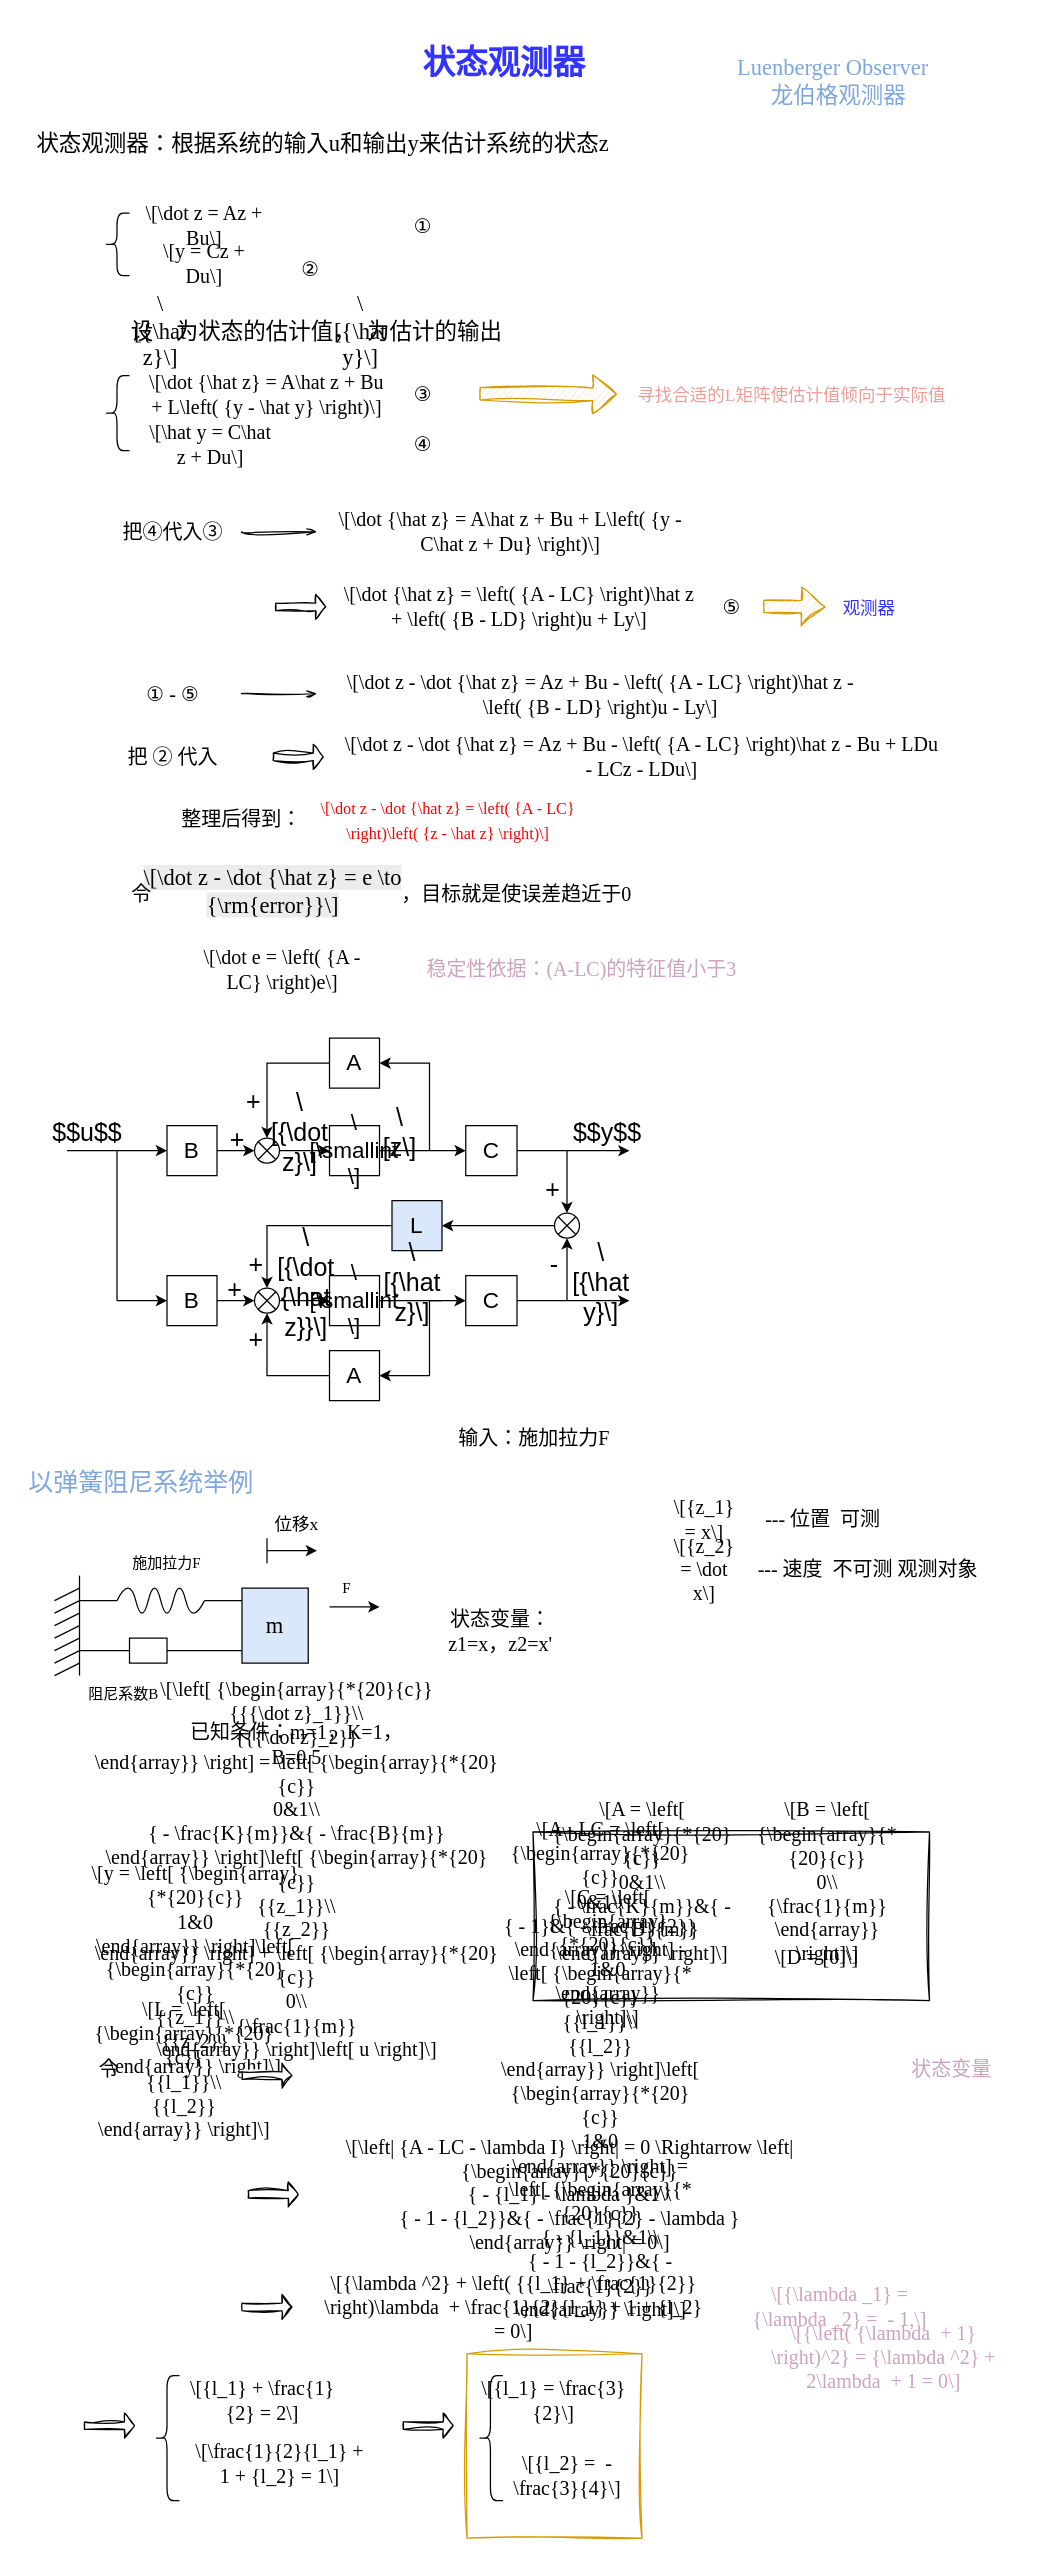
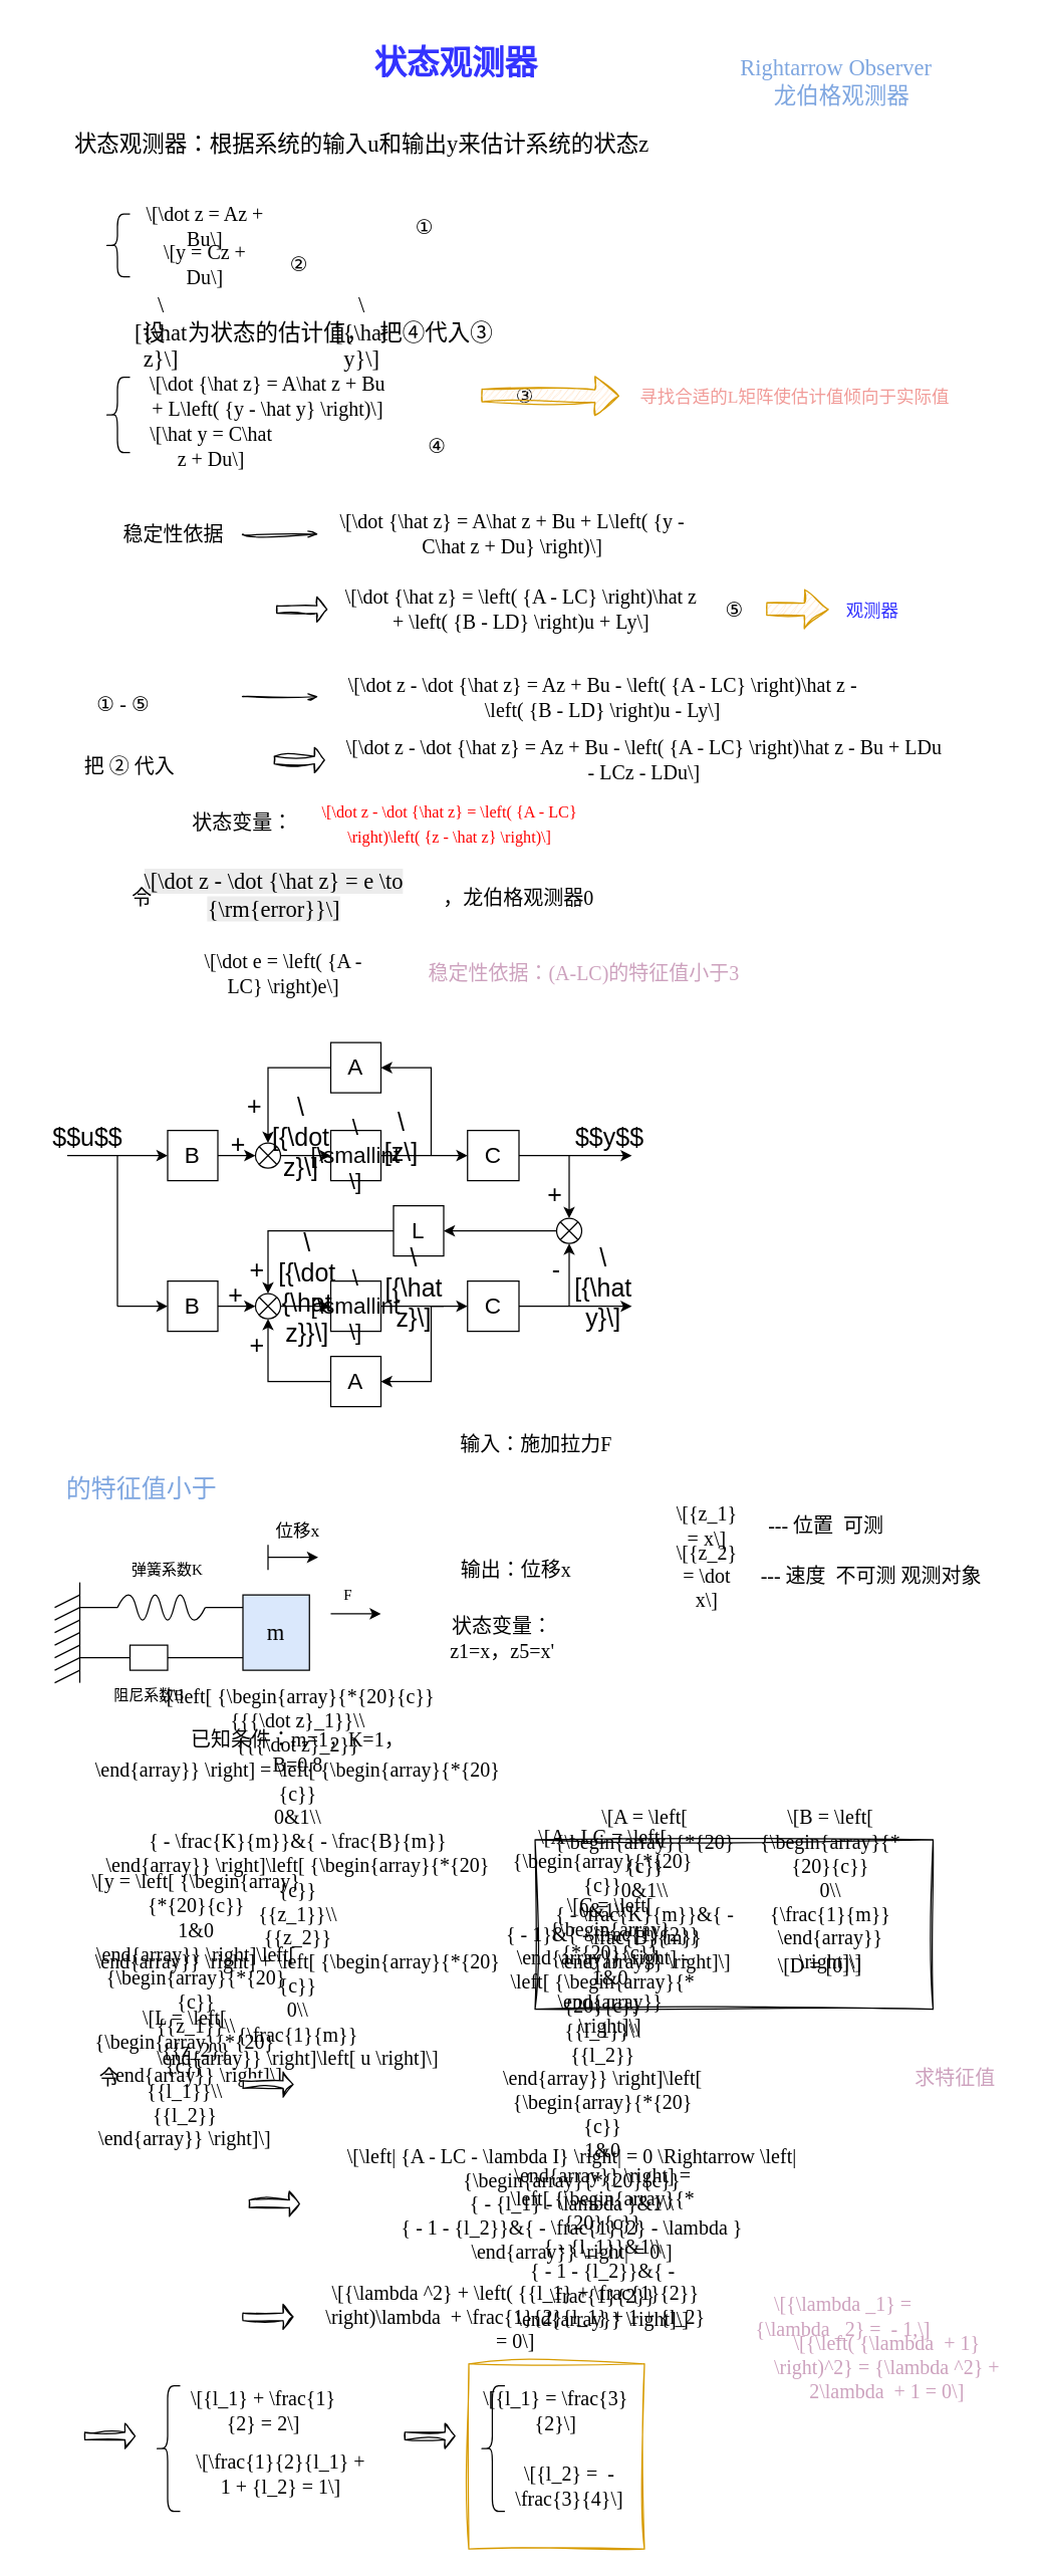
- <mxCell id="4" value="状态观测器" style="text;html=1;align=center;verticalAlign=middle;whiteSpace=wrap;rounded=0;fontSize=26;fontFamily=Comic Sans MS;fontColor=#3333FF;fontStyle=1" parent="1" vertex="1"><mxGeometry x="263" y="20" width="280" height="60" as="geometry" /></mxCell>
+ <mxCell id="4" value="状态观测器" style="text;html=1;align=center;verticalAlign=middle;whiteSpace=wrap;rounded=0;fontSize=26;fontFamily=Comic Sans MS;fontColor=#3333FF;fontStyle=1" parent="1" vertex="1"><mxGeometry x="223" y="20" width="280" height="60" as="geometry" /></mxCell>
- <mxCell id="11" value="Luenberger Observer&amp;nbsp;&amp;nbsp;&lt;div&gt;龙伯格观测器&lt;/div&gt;" style="text;html=1;align=center;verticalAlign=middle;whiteSpace=wrap;rounded=0;fontSize=18;fontFamily=Comic Sans MS;fontColor=#7EA6E0;" vertex="1" parent="1"><mxGeometry x="563" y="40" width="215" height="50" as="geometry" /></mxCell>
+ <mxCell id="11" value="Rightarrow Observer&amp;nbsp;&amp;nbsp;&lt;div&gt;龙伯格观测器&lt;/div&gt;" style="text;html=1;align=center;verticalAlign=middle;whiteSpace=wrap;rounded=0;fontSize=18;fontFamily=Comic Sans MS;fontColor=#7EA6E0;" vertex="1" parent="1"><mxGeometry x="563" y="40" width="215" height="50" as="geometry" /></mxCell>
- <mxCell id="5" value="状态观测器：根据系统的输入u和输出y来估计系统的状态z" style="text;html=1;align=center;verticalAlign=middle;whiteSpace=wrap;rounded=0;fontSize=18;fontFamily=Comic Sans MS;" vertex="1" parent="1"><mxGeometry x="13" y="100" width="490" height="30" as="geometry" /></mxCell>
+ <mxCell id="5" value="状态观测器：根据系统的输入u和输出y来估计系统的状态z" style="text;html=1;align=center;verticalAlign=middle;whiteSpace=wrap;rounded=0;fontSize=18;fontFamily=Comic Sans MS;" vertex="1" parent="1"><mxGeometry x="43" y="100" width="490" height="30" as="geometry" /></mxCell>
- <mxCell id="10" value="②" style="text;html=1;align=center;verticalAlign=middle;whiteSpace=wrap;rounded=0;fontSize=16;fontFamily=Comic Sans MS;" vertex="1" parent="1"><mxGeometry x="233" y="205" width="30" height="20" as="geometry" /></mxCell>
+ <mxCell id="10" value="②" style="text;html=1;align=center;verticalAlign=middle;whiteSpace=wrap;rounded=0;fontSize=16;fontFamily=Comic Sans MS;" vertex="1" parent="1"><mxGeometry x="223" y="200" width="30" height="20" as="geometry" /></mxCell>
- <mxCell id="12" value="设&amp;nbsp; &amp;nbsp; 为状态的估计值，&amp;nbsp; 为估计的输出" style="text;align=center;verticalAlign=middle;rounded=0;fontSize=18;fontFamily=Comic Sans MS;html=1;whiteSpace=wrap;convertToSvg=0;" vertex="1" parent="1"><mxGeometry x="93" y="250" width="320" height="30" as="geometry" /></mxCell>
+ <mxCell id="12" value="设&amp;nbsp; &amp;nbsp; 为状态的估计值，&amp;nbsp; 把④代入③" style="text;align=center;verticalAlign=middle;rounded=0;fontSize=18;fontFamily=Comic Sans MS;html=1;whiteSpace=wrap;convertToSvg=0;" vertex="1" parent="1"><mxGeometry x="93" y="250" width="320" height="30" as="geometry" /></mxCell>
- <mxCell id="18" value="③" style="text;html=1;align=center;verticalAlign=middle;whiteSpace=wrap;rounded=0;fontSize=16;fontFamily=Comic Sans MS;" vertex="1" parent="1"><mxGeometry x="323" y="300" width="30" height="30" as="geometry" /></mxCell>
+ <mxCell id="18" value="③" style="text;html=1;align=center;verticalAlign=middle;whiteSpace=wrap;rounded=0;fontSize=16;fontFamily=Comic Sans MS;" vertex="1" parent="1"><mxGeometry x="403" y="300" width="30" height="30" as="geometry" /></mxCell>
- <mxCell id="24" value="④" style="text;html=1;align=center;verticalAlign=middle;whiteSpace=wrap;rounded=0;fontSize=16;fontFamily=Comic Sans MS;" vertex="1" parent="1"><mxGeometry x="323" y="340" width="30" height="30" as="geometry" /></mxCell>
+ <mxCell id="24" value="④" style="text;html=1;align=center;verticalAlign=middle;whiteSpace=wrap;rounded=0;fontSize=16;fontFamily=Comic Sans MS;" vertex="1" parent="1"><mxGeometry x="333" y="340" width="30" height="30" as="geometry" /></mxCell>
- <mxCell id="19" value="把④代入③" style="text;html=1;align=center;verticalAlign=middle;whiteSpace=wrap;rounded=0;fontSize=16;fontFamily=Comic Sans MS;" vertex="1" parent="1"><mxGeometry x="83" y="410" width="110" height="30" as="geometry" /></mxCell>
+ <mxCell id="19" value="稳定性依据" style="text;html=1;align=center;verticalAlign=middle;whiteSpace=wrap;rounded=0;fontSize=16;fontFamily=Comic Sans MS;" vertex="1" parent="1"><mxGeometry x="83" y="410" width="110" height="30" as="geometry" /></mxCell>
- <mxCell id="30" value="① - ⑤" style="text;html=1;align=center;verticalAlign=middle;whiteSpace=wrap;rounded=0;fontSize=16;fontFamily=Comic Sans MS;" vertex="1" parent="1"><mxGeometry x="103" y="540" width="70" height="30" as="geometry" /></mxCell>
+ <mxCell id="30" value="① - ⑤" style="text;html=1;align=center;verticalAlign=middle;whiteSpace=wrap;rounded=0;fontSize=16;fontFamily=Comic Sans MS;" vertex="1" parent="1"><mxGeometry x="63" y="545" width="70" height="30" as="geometry" /></mxCell>
- <mxCell id="33" value="把 ② 代入" style="text;html=1;align=center;verticalAlign=middle;whiteSpace=wrap;rounded=0;fontSize=16;fontFamily=Comic Sans MS;" vertex="1" parent="1"><mxGeometry x="93" y="590" width="90" height="30" as="geometry" /></mxCell>
+ <mxCell id="33" value="把 ② 代入" style="text;html=1;align=center;verticalAlign=middle;whiteSpace=wrap;rounded=0;fontSize=16;fontFamily=Comic Sans MS;" vertex="1" parent="1"><mxGeometry x="58" y="595" width="90" height="30" as="geometry" /></mxCell>
- <mxCell id="36" value="整理后得到：" style="text;html=1;align=center;verticalAlign=middle;whiteSpace=wrap;rounded=0;fontSize=16;fontFamily=Comic Sans MS;" vertex="1" parent="1"><mxGeometry x="133" y="640" width="120" height="30" as="geometry" /></mxCell>
+ <mxCell id="36" value="状态变量：" style="text;html=1;align=center;verticalAlign=middle;whiteSpace=wrap;rounded=0;fontSize=16;fontFamily=Comic Sans MS;" vertex="1" parent="1"><mxGeometry x="133" y="640" width="120" height="30" as="geometry" /></mxCell>
- <mxCell id="40" value="，目标就是使误差趋近于0" style="text;html=1;align=center;verticalAlign=middle;whiteSpace=wrap;rounded=0;fontSize=16;fontFamily=Comic Sans MS;" vertex="1" parent="1"><mxGeometry x="303" y="700" width="220" height="30" as="geometry" /></mxCell>
+ <mxCell id="40" value="，龙伯格观测器0" style="text;html=1;align=center;verticalAlign=middle;whiteSpace=wrap;rounded=0;fontSize=16;fontFamily=Comic Sans MS;" vertex="1" parent="1"><mxGeometry x="303" y="700" width="220" height="30" as="geometry" /></mxCell>
- <mxCell id="135" value="L" style="rounded=0;whiteSpace=wrap;html=1;fontSize=18;fillColor=#dae8fc;" vertex="1" parent="1"><mxGeometry x="313" y="960" width="40" height="40" as="geometry" /></mxCell>
+ <mxCell id="135" value="L" style="rounded=0;whiteSpace=wrap;html=1;fontSize=18;" vertex="1" parent="1"><mxGeometry x="313" y="960" width="40" height="40" as="geometry" /></mxCell>
- <mxCell id="44" value="以弹簧阻尼系统举例" style="text;html=1;align=center;verticalAlign=middle;whiteSpace=wrap;rounded=0;fontSize=20;fontFamily=Comic Sans MS;fontColor=#7EA6E0;" vertex="1" parent="1"><mxGeometry x="20.5" y="1160" width="182.5" height="50" as="geometry" /></mxCell>
+ <mxCell id="44" value="的特征值小于" style="text;html=1;align=center;verticalAlign=middle;whiteSpace=wrap;rounded=0;fontSize=20;fontFamily=Comic Sans MS;fontColor=#7EA6E0;" vertex="1" parent="1"><mxGeometry x="20.5" y="1160" width="182.5" height="50" as="geometry" /></mxCell>
- <mxCell id="54" value="施加拉力F" style="text;html=1;align=center;verticalAlign=middle;whiteSpace=wrap;rounded=0;fontFamily=Comic Sans MS;" vertex="1" parent="1"><mxGeometry x="103" y="1240" width="60" height="20" as="geometry" /></mxCell>
+ <mxCell id="54" value="弹簧系数K" style="text;html=1;align=center;verticalAlign=middle;whiteSpace=wrap;rounded=0;fontFamily=Comic Sans MS;" vertex="1" parent="1"><mxGeometry x="103" y="1240" width="60" height="20" as="geometry" /></mxCell>
+ <mxCell id="68" value="输出：位移x" style="text;html=1;align=center;verticalAlign=middle;whiteSpace=wrap;rounded=0;fontSize=16;fontFamily=Comic Sans MS;" vertex="1" parent="1"><mxGeometry x="353" y="1235" width="116" height="30" as="geometry" /></mxCell>
- <mxCell id="69" value="状态变量：z1=x，z2=x'" style="text;html=1;align=center;verticalAlign=middle;whiteSpace=wrap;rounded=0;fontSize=16;fontFamily=Comic Sans MS;" vertex="1" parent="1"><mxGeometry x="337" y="1280" width="126" height="50" as="geometry" /></mxCell>
+ <mxCell id="69" value="状态变量：z1=x，z5=x'" style="text;html=1;align=center;verticalAlign=middle;whiteSpace=wrap;rounded=0;fontSize=16;fontFamily=Comic Sans MS;" vertex="1" parent="1"><mxGeometry x="337" y="1280" width="126" height="50" as="geometry" /></mxCell>
- <mxCell id="55" value="阻尼系数B" style="text;html=1;align=center;verticalAlign=middle;whiteSpace=wrap;rounded=0;fontFamily=Comic Sans MS;" vertex="1" parent="1"><mxGeometry x="65.5" y="1345" width="65" height="20" as="geometry" /></mxCell>
+ <mxCell id="55" value="阻尼系数B" style="text;html=1;align=center;verticalAlign=middle;whiteSpace=wrap;rounded=0;fontFamily=Comic Sans MS;" vertex="1" parent="1"><mxGeometry x="85.5" y="1340" width="65" height="20" as="geometry" /></mxCell>
- <mxCell id="74" value="已知条件：m=1，K=1，B=0.5" style="text;html=1;align=center;verticalAlign=middle;whiteSpace=wrap;rounded=0;fontSize=16;fontFamily=Comic Sans MS;" vertex="1" parent="1"><mxGeometry x="131.75" y="1380" width="210" height="30" as="geometry" /></mxCell>
+ <mxCell id="74" value="已知条件：m=1，K=1，B=0.8" style="text;html=1;align=center;verticalAlign=middle;whiteSpace=wrap;rounded=0;fontSize=16;fontFamily=Comic Sans MS;" vertex="1" parent="1"><mxGeometry x="131.75" y="1380" width="210" height="30" as="geometry" /></mxCell>
- <mxCell id="81" value="状态变量" style="text;html=1;align=center;verticalAlign=middle;whiteSpace=wrap;rounded=0;fontSize=16;fontColor=#CDA2BE;fontFamily=Comic Sans MS;" vertex="1" parent="1"><mxGeometry x="713" y="1640" width="96" height="30" as="geometry" /></mxCell>
+ <mxCell id="81" value="求特征值" style="text;html=1;align=center;verticalAlign=middle;whiteSpace=wrap;rounded=0;fontSize=16;fontColor=#CDA2BE;fontFamily=Comic Sans MS;" vertex="1" parent="1"><mxGeometry x="713" y="1640" width="96" height="30" as="geometry" /></mxCell>
